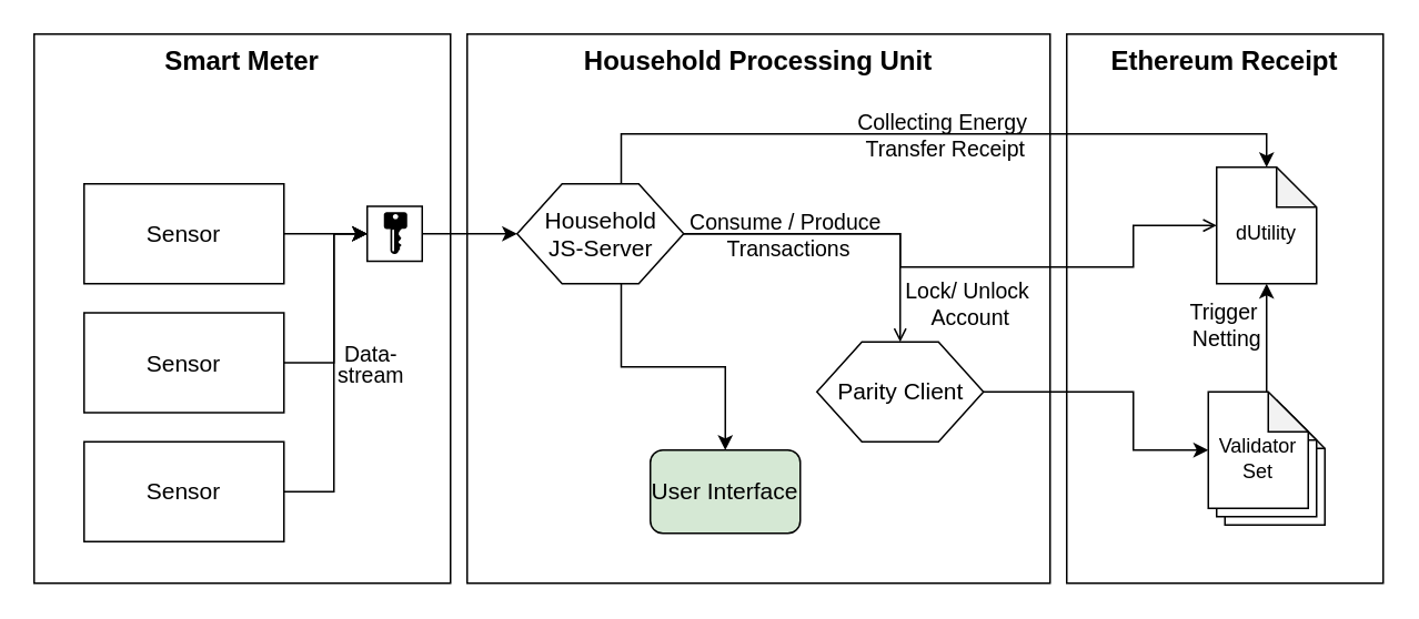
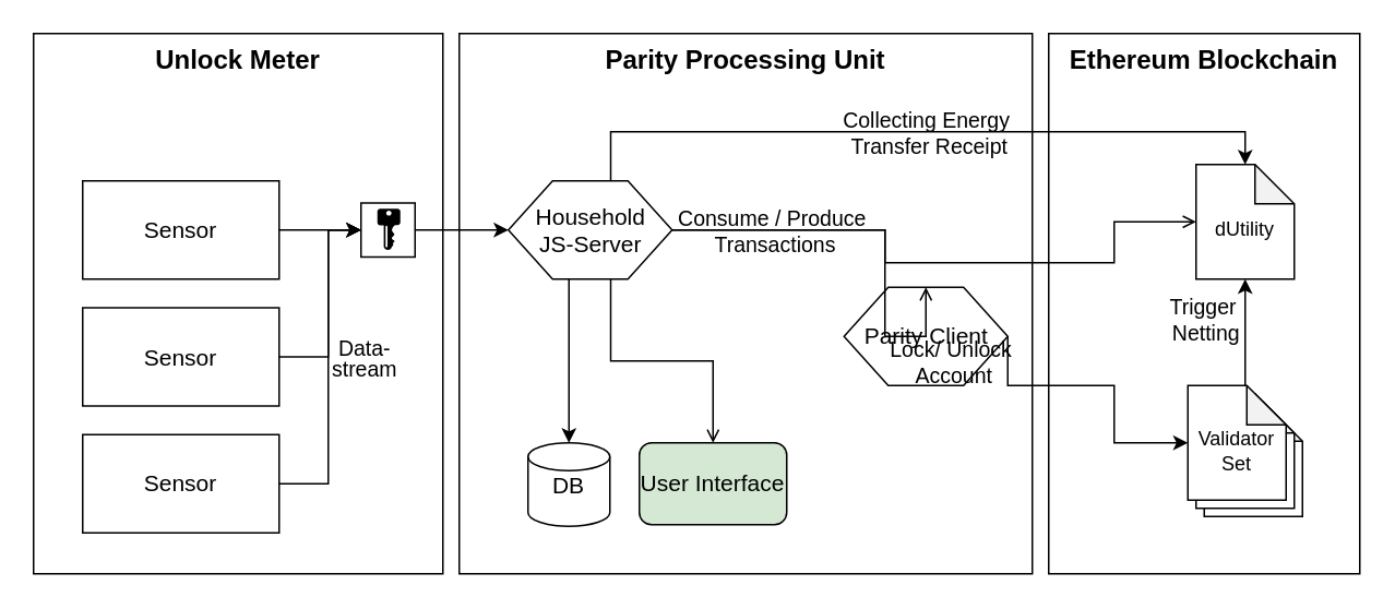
- <mxCell id="3" value="Smart Meter" parent="1" style="rounded=0;whiteSpace=wrap;html=1;labelBackgroundColor=none;strokeWidth=1;fillColor=none;fontSize=16;verticalAlign=top;fontStyle=1" vertex="1"><mxGeometry as="geometry" x="20" y="20" width="250" height="330" /></mxCell>
+ <mxCell id="3" value="Unlock Meter" parent="1" style="rounded=0;whiteSpace=wrap;html=1;labelBackgroundColor=none;strokeWidth=1;fillColor=none;fontSize=16;verticalAlign=top;fontStyle=1" vertex="1"><mxGeometry as="geometry" x="20" y="20" width="250" height="330" /></mxCell>
- <mxCell id="7" value="Household Processing Unit" parent="1" style="rounded=0;whiteSpace=wrap;html=1;verticalAlign=top;fillColor=none;strokeWidth=1;strokeColor=#000000;perimeterSpacing=0;glass=0;shadow=0;comic=0;fontSize=16;fontStyle=1" vertex="1"><mxGeometry as="geometry" x="280" y="20" width="350" height="330" /></mxCell>
+ <mxCell id="7" value="Parity Processing Unit" parent="1" style="rounded=0;whiteSpace=wrap;html=1;verticalAlign=top;fillColor=none;strokeWidth=1;strokeColor=#000000;perimeterSpacing=0;glass=0;shadow=0;comic=0;fontSize=16;fontStyle=1" vertex="1"><mxGeometry as="geometry" x="280" y="20" width="350" height="330" /></mxCell>
- <mxCell id="2" value="Ethereum Receipt" parent="1" style="rounded=0;whiteSpace=wrap;html=1;shadow=0;glass=0;comic=0;labelBackgroundColor=none;strokeColor=#000000;strokeWidth=1;fillColor=none;fontSize=16;verticalAlign=top;fontStyle=1" vertex="1"><mxGeometry as="geometry" x="640" y="20" width="190" height="330" /></mxCell>
+ <mxCell id="2" value="Ethereum Blockchain" parent="1" style="rounded=0;whiteSpace=wrap;html=1;shadow=0;glass=0;comic=0;labelBackgroundColor=none;strokeColor=#000000;strokeWidth=1;fillColor=none;fontSize=16;verticalAlign=top;fontStyle=1" vertex="1"><mxGeometry as="geometry" x="640" y="20" width="190" height="330" /></mxCell>
+ <mxCell id="12" parent="1" style="edgeStyle=orthogonalEdgeStyle;rounded=0;orthogonalLoop=1;jettySize=auto;html=1;entryX=0.5;entryY=0;entryDx=0;entryDy=0;entryPerimeter=0;fontSize=12;" source="17" target="19" edge="1"><mxGeometry as="geometry" relative="1"><Array as="points"><mxPoint x="347" y="190" /><mxPoint x="347" y="190" /></Array></mxGeometry></mxCell>
- <mxCell id="9" value="Parity Client" parent="1" style="verticalLabelPosition=middle;verticalAlign=middle;html=1;strokeWidth=1;shape=hexagon;perimeter=hexagonPerimeter2;arcSize=6;size=0.27;fontSize=14;labelPosition=center;align=center;" vertex="1"><mxGeometry as="geometry" x="490" y="205" width="100" height="60" /></mxCell>
+ <mxCell id="9" value="Parity Client" parent="1" style="verticalLabelPosition=middle;verticalAlign=middle;html=1;strokeWidth=1;shape=hexagon;perimeter=hexagonPerimeter2;arcSize=6;size=0.27;fontSize=14;labelPosition=center;align=center;" vertex="1"><mxGeometry x="515" y="175" as="geometry" width="100" height="60" /></mxCell>
- <mxCell id="18" parent="1" style="edgeStyle=orthogonalEdgeStyle;rounded=0;orthogonalLoop=1;jettySize=auto;html=1;exitX=0.625;exitY=1;exitDx=0;exitDy=0;entryX=0.5;entryY=0;entryDx=0;entryDy=0;fontSize=12;" source="17" target="20" edge="1"><mxGeometry as="geometry" relative="1"><Array as="points"><mxPoint x="373" y="220" /><mxPoint x="435" y="220" /></Array></mxGeometry></mxCell>
+ <mxCell id="18" parent="1" style="edgeStyle=orthogonalEdgeStyle;rounded=0;orthogonalLoop=1;jettySize=auto;html=1;exitX=0.625;exitY=1;exitDx=0;exitDy=0;entryX=0.5;entryY=0;entryDx=0;entryDy=0;fontSize=12;endArrow=open;" source="17" target="20" edge="1"><mxGeometry as="geometry" relative="1"><Array as="points"><mxPoint x="373" y="220" /><mxPoint x="435" y="220" /></Array></mxGeometry></mxCell>
+ <mxCell id="19" value="DB" parent="1" style="strokeWidth=1;html=1;shape=mxgraph.flowchart.database;whiteSpace=wrap;fillColor=#FFFFFF;fontSize=14;" vertex="1"><mxGeometry as="geometry" x="322" y="270" width="50" height="51" /></mxCell>
